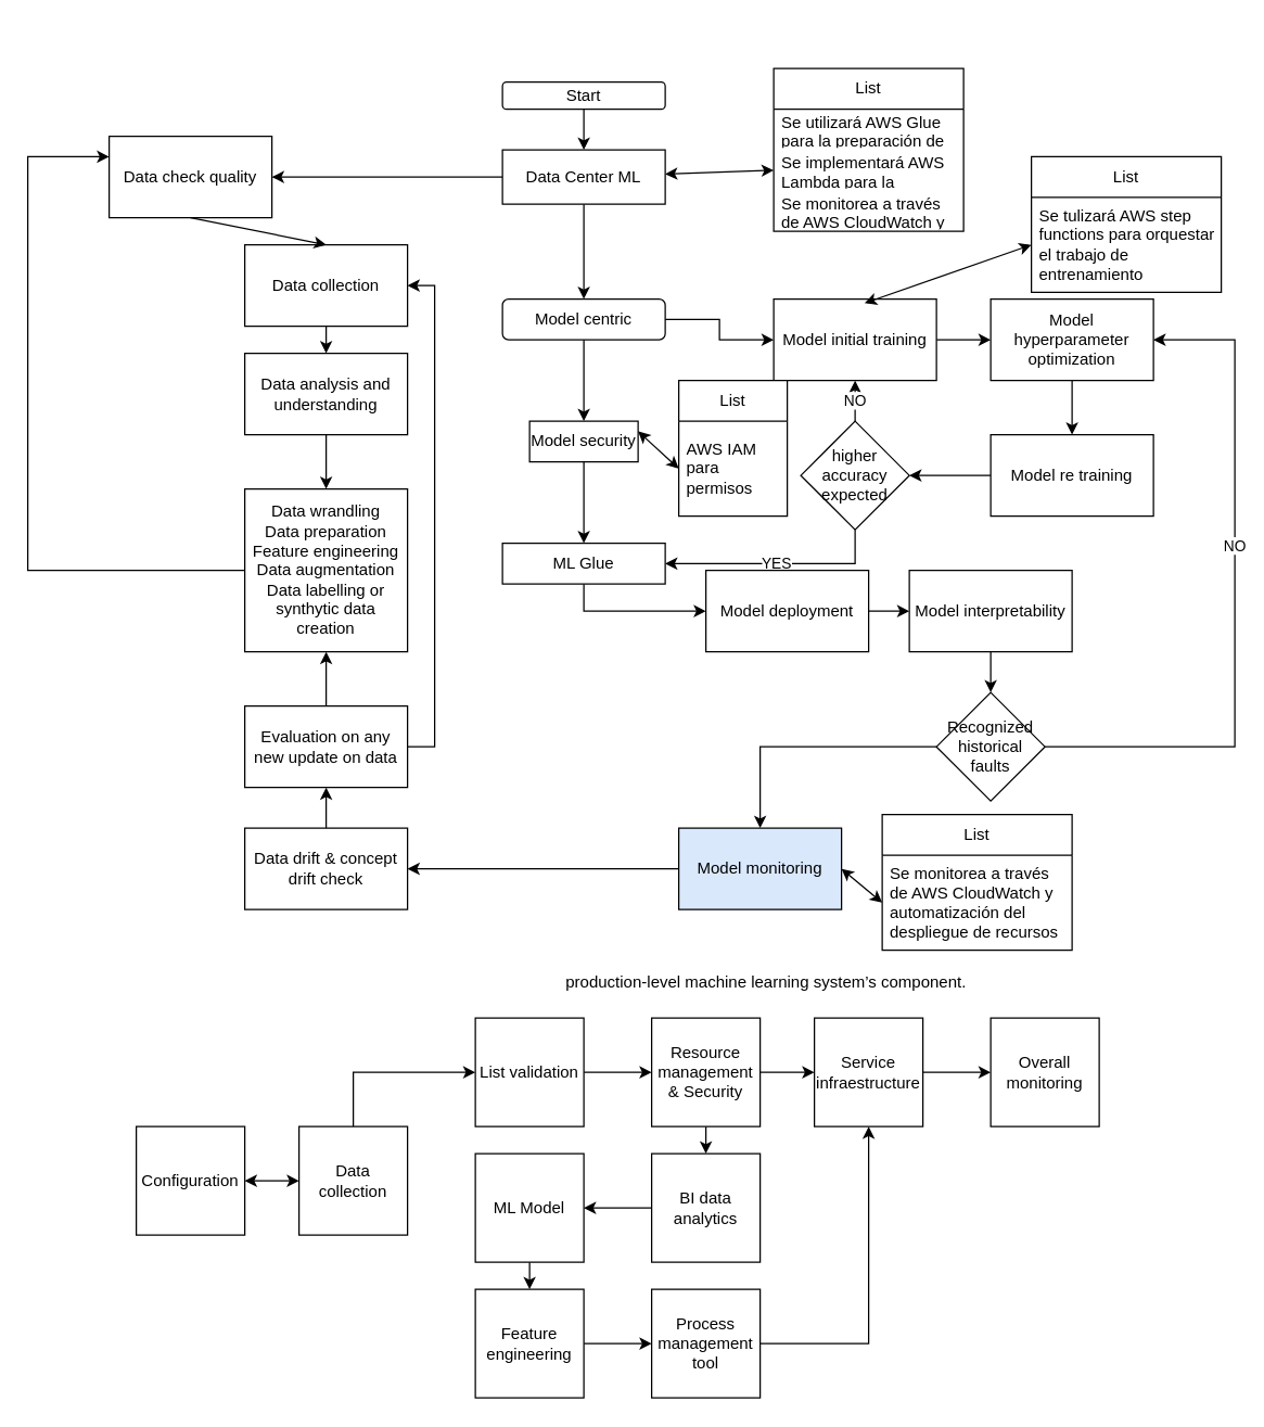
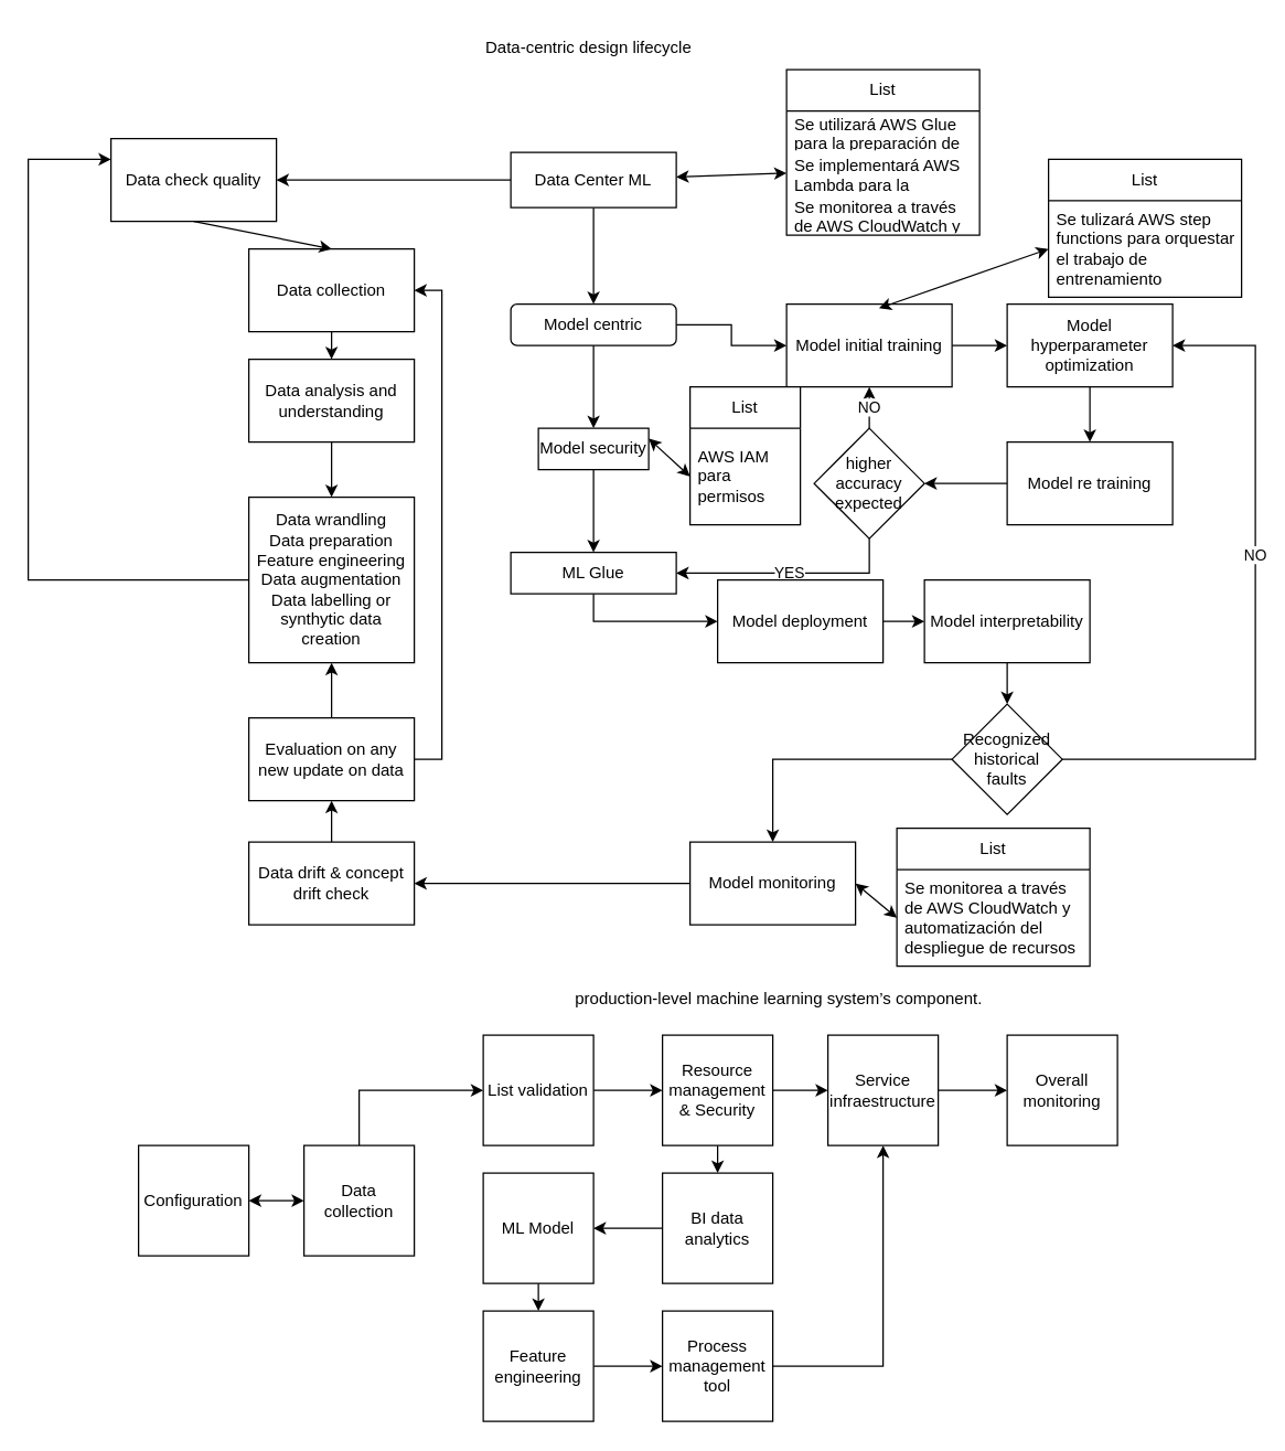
+ <mxCell id="47" value="Data-centric design lifecycle" style="text;whiteSpace=wrap;strokeWidth=3;" vertex="1" parent="1"><mxGeometry x="350" width="180" height="40" as="geometry" y="20" /></mxCell>
- <mxCell id="2" value="Start" style="rounded=1;whiteSpace=wrap;html=1;" vertex="1" parent="1"><mxGeometry x="370" y="60" width="120" height="20" as="geometry" /></mxCell>
- <mxCell id="8" value="" style="endArrow=classic;html=1;rounded=0;exitX=0.5;exitY=1;exitDx=0;exitDy=0;entryX=0.5;entryY=0;entryDx=0;entryDy=0;" edge="1" parent="1" source="2" target="4"><mxGeometry width="50" height="50" relative="1" as="geometry"><mxPoint x="400" y="180" as="sourcePoint" /><mxPoint x="450" y="130" as="targetPoint" /></mxGeometry></mxCell>
- <mxCell id="33" value="Model monitoring" style="rounded=0;whiteSpace=wrap;html=1;fillColor=#dae8fc;" vertex="1" parent="1"><mxGeometry x="500" y="610" width="120" height="60" as="geometry" /></mxCell>
+ <mxCell id="33" value="Model monitoring" style="rounded=0;whiteSpace=wrap;html=1;" vertex="1" parent="1"><mxGeometry x="500" y="610" width="120" height="60" as="geometry" /></mxCell>
